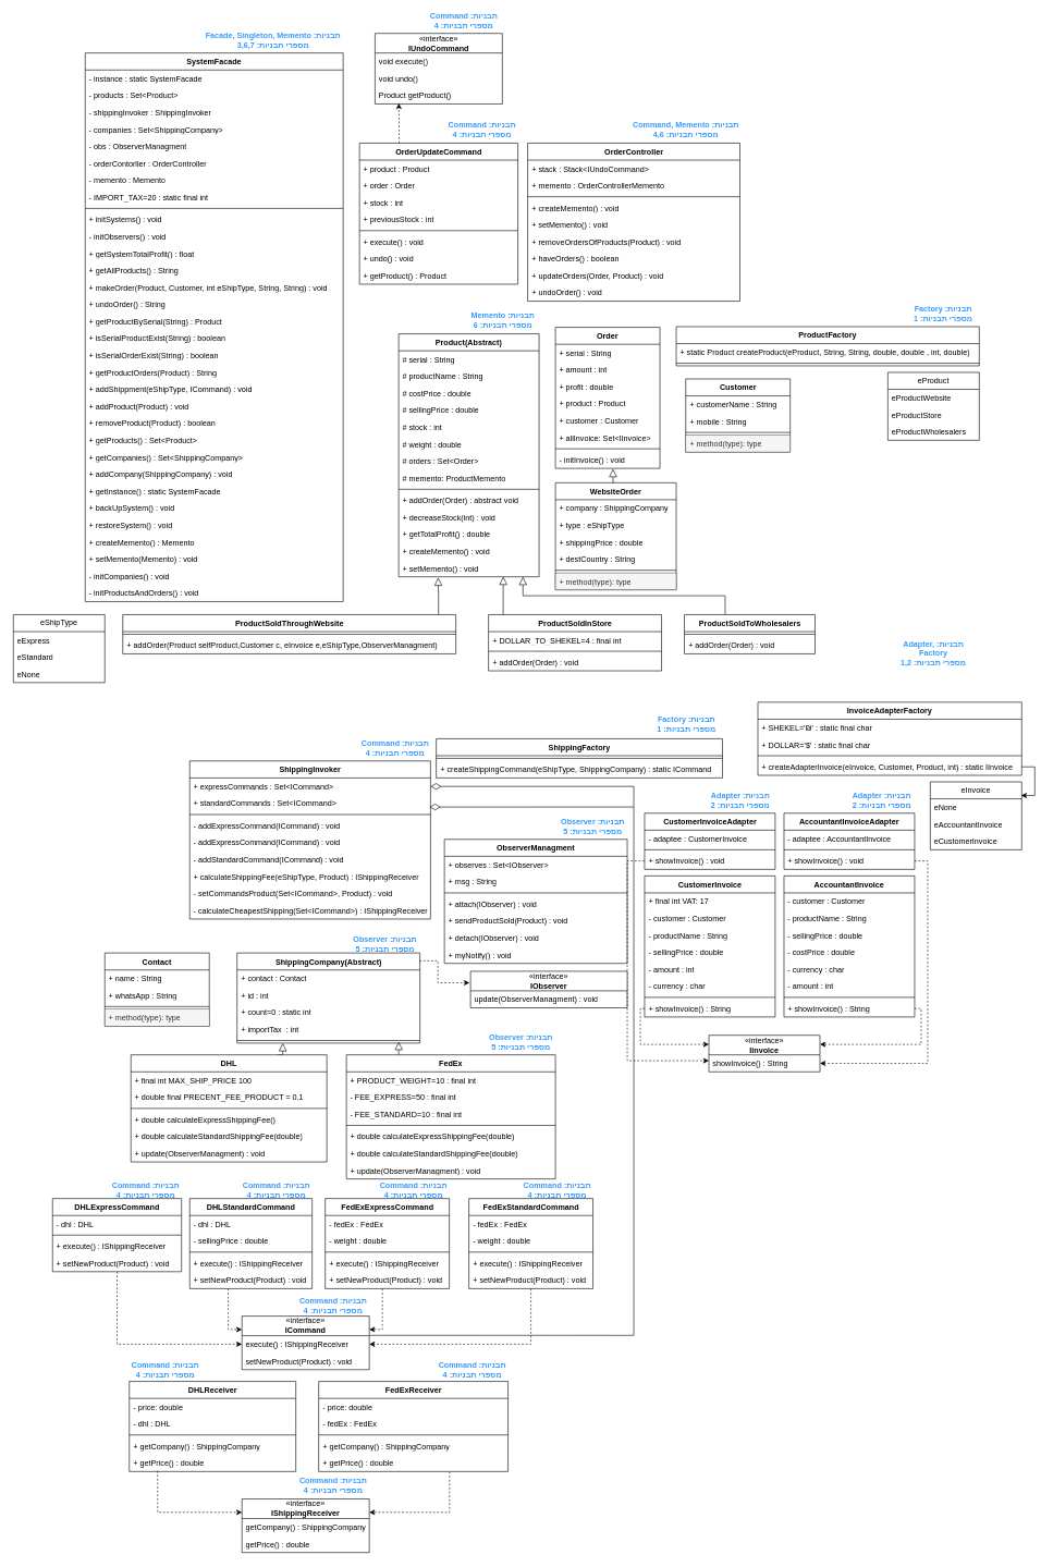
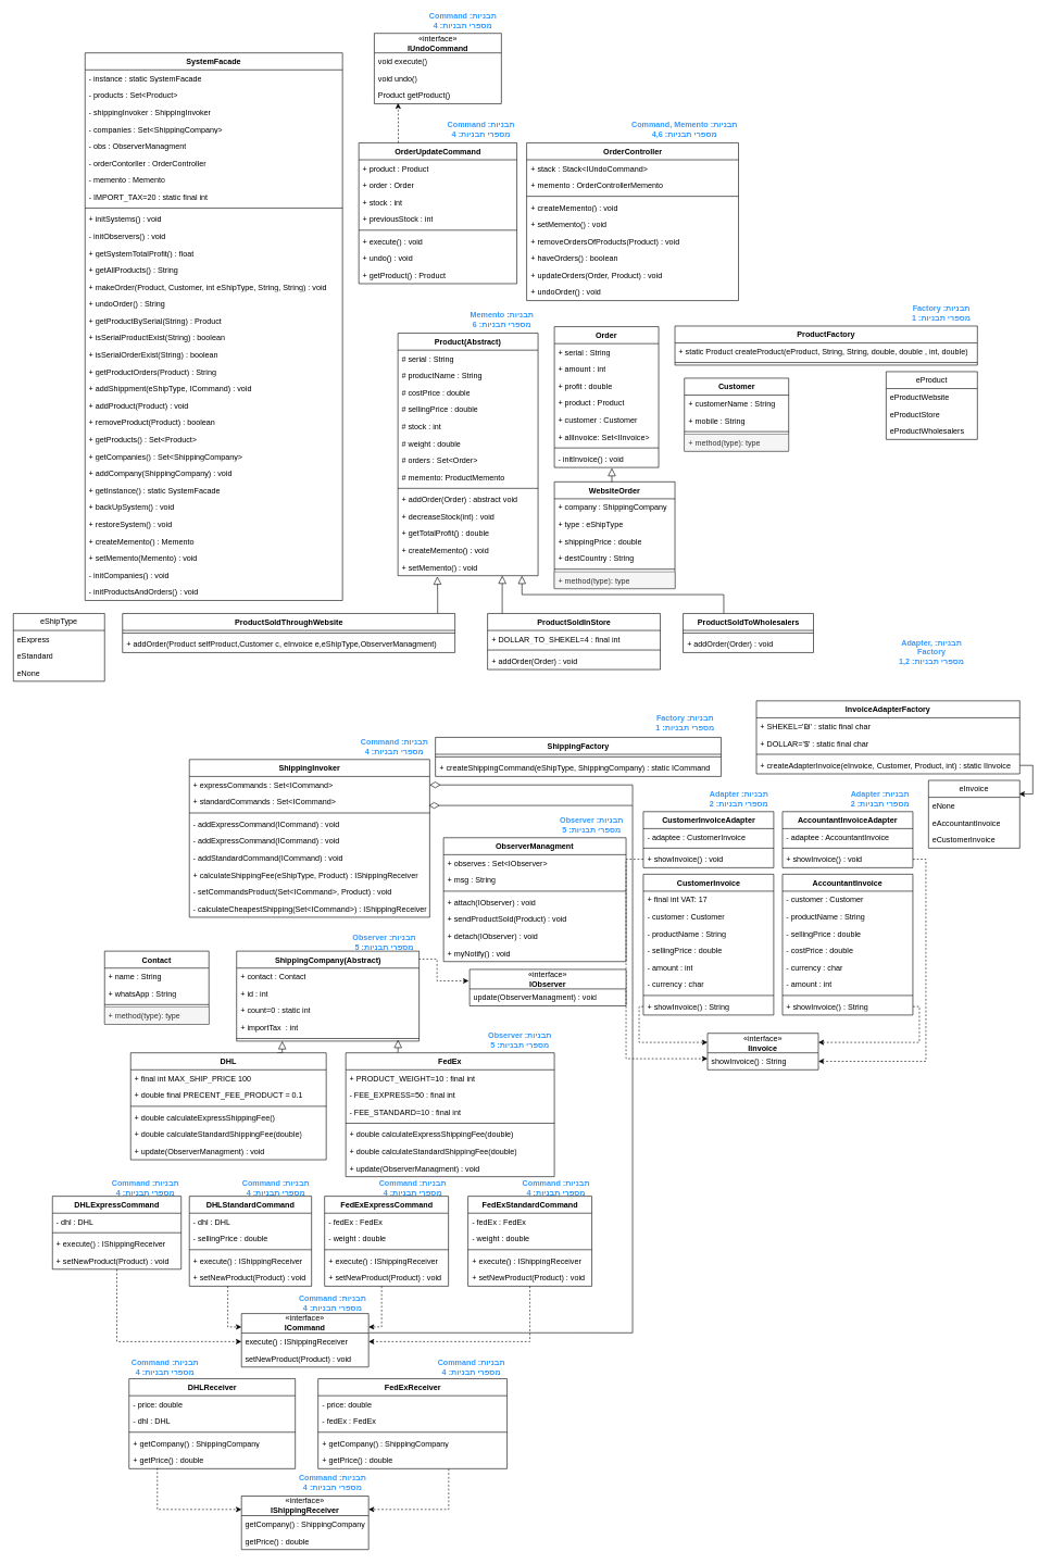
- <mxCell id="255" value="&lt;div style=&quot;direction: rtl;&quot;&gt;&lt;span style=&quot;background-color: initial;&quot;&gt;&lt;b&gt;&lt;font color=&quot;#3399ff&quot;&gt;תבניות: Facade, Singleton, Memento&lt;/font&gt;&lt;/b&gt;&lt;/span&gt;&lt;/div&gt;&lt;div style=&quot;direction: rtl;&quot;&gt;&lt;b&gt;&lt;font color=&quot;#3399ff&quot;&gt;מספרי תבניות: 3,6,7&lt;/font&gt;&lt;/b&gt;&lt;/div&gt;" style="text;html=1;align=center;verticalAlign=middle;whiteSpace=wrap;rounded=0;" parent="1" vertex="1"><mxGeometry x="307.5" y="50" width="220" height="20" as="geometry" /></mxCell>
